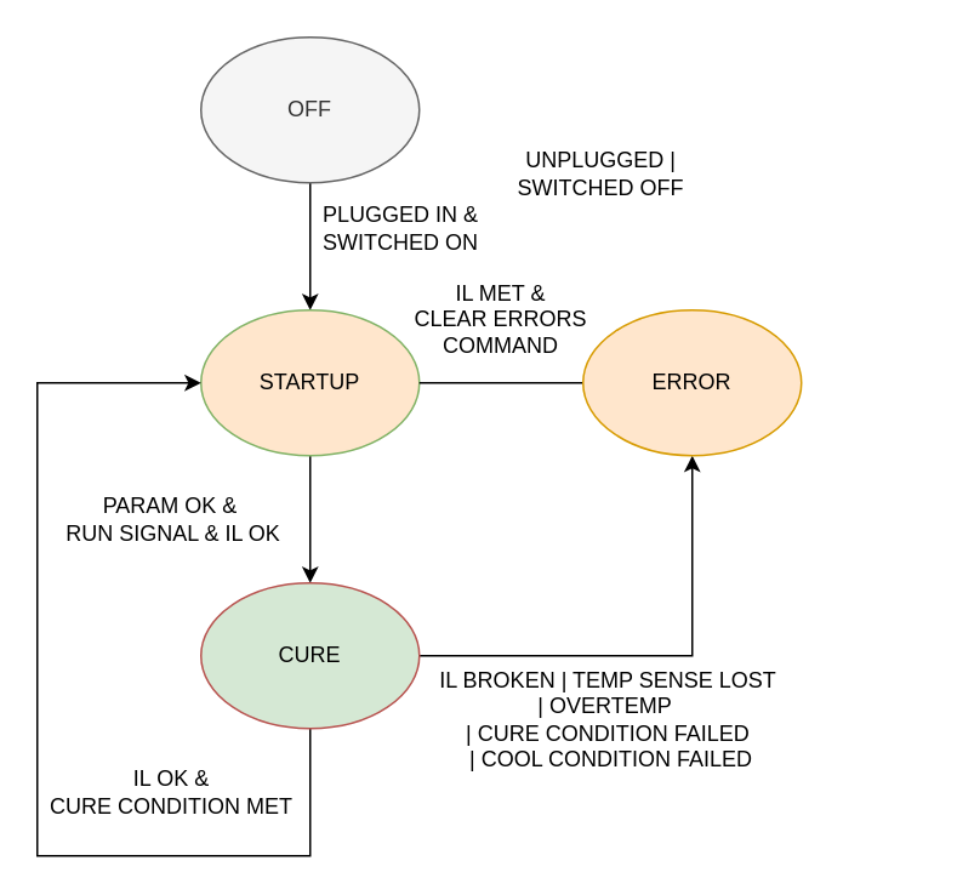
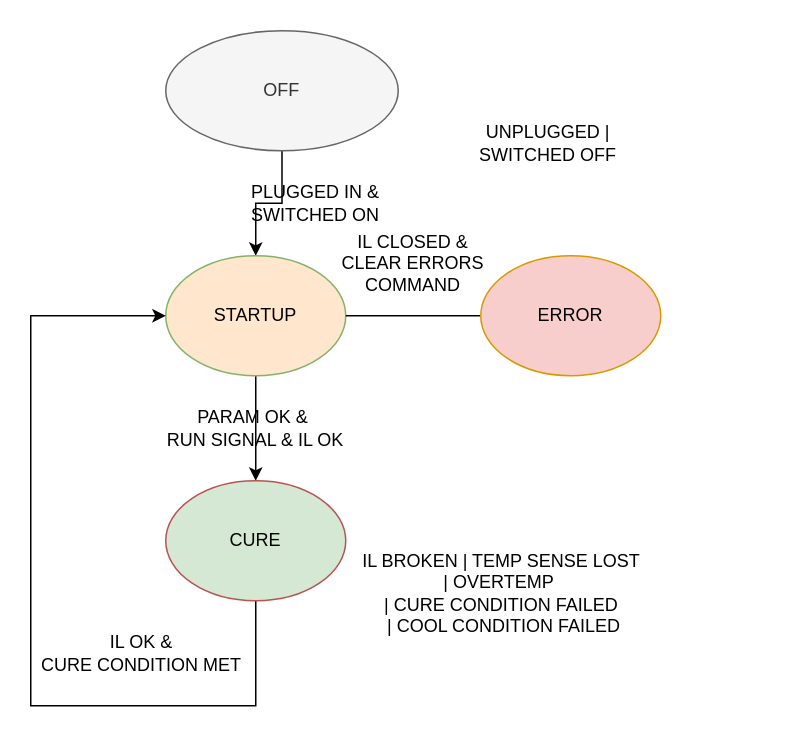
- <mxCell id="3" value="OFF" style="ellipse;whiteSpace=wrap;html=1;fillColor=#f5f5f5;fontColor=#333333;strokeColor=#666666;" parent="1" vertex="1"><mxGeometry x="110" y="20" width="120" height="80" as="geometry" /></mxCell>
+ <mxCell id="3" value="OFF" style="ellipse;whiteSpace=wrap;html=1;fillColor=#f5f5f5;fontColor=#333333;strokeColor=#666666;" parent="1" vertex="1"><mxGeometry x="110" y="20" width="155" height="80" as="geometry" /></mxCell>
- <mxCell id="16" value="UNPLUGGED | SWITCHED OFF" style="text;html=1;strokeColor=none;fillColor=none;align=center;verticalAlign=middle;whiteSpace=wrap;rounded=0;" parent="1" vertex="1"><mxGeometry x="280" y="80" width="100" height="30" as="geometry" /></mxCell>
+ <mxCell id="16" value="UNPLUGGED | SWITCHED OFF" style="text;html=1;strokeColor=none;fillColor=none;align=center;verticalAlign=middle;whiteSpace=wrap;rounded=0;" parent="1" vertex="1"><mxGeometry x="315" y="80" width="100" height="30" as="geometry" /></mxCell>
- <mxCell id="11" value="PLUGGED IN &amp;amp;&lt;br&gt;SWITCHED ON" style="text;html=1;strokeColor=none;fillColor=none;align=center;verticalAlign=middle;whiteSpace=wrap;rounded=0;" parent="1" vertex="1"><mxGeometry x="170" y="110" width="100" height="30" as="geometry" /></mxCell>
+ <mxCell id="11" value="PLUGGED IN &amp;amp;&lt;br&gt;SWITCHED ON" style="text;html=1;strokeColor=none;fillColor=none;align=center;verticalAlign=middle;whiteSpace=wrap;rounded=0;" parent="1" vertex="1"><mxGeometry x="160" y="120" width="100" height="30" as="geometry" /></mxCell>
- <mxCell id="15" value="IL MET &amp;amp;&lt;br&gt;CLEAR ERRORS COMMAND" style="text;html=1;strokeColor=none;fillColor=none;align=center;verticalAlign=middle;whiteSpace=wrap;rounded=0;" parent="1" vertex="1"><mxGeometry x="200" y="160" width="150" height="30" as="geometry" /></mxCell>
+ <mxCell id="15" value="IL CLOSED &amp;amp;&lt;br&gt;CLEAR ERRORS COMMAND" style="text;html=1;strokeColor=none;fillColor=none;align=center;verticalAlign=middle;whiteSpace=wrap;rounded=0;" parent="1" vertex="1"><mxGeometry x="200" y="160" width="150" height="30" as="geometry" /></mxCell>
- <mxCell id="10" value="ERROR" style="ellipse;whiteSpace=wrap;html=1;fillColor=#ffe6cc;strokeColor=#d79b00;" parent="1" vertex="1"><mxGeometry x="320" y="170" width="120" height="80" as="geometry" /></mxCell>
+ <mxCell id="10" value="ERROR" style="ellipse;whiteSpace=wrap;html=1;fillColor=#f8cecc;strokeColor=#d79b00;" parent="1" vertex="1"><mxGeometry x="320" y="170" width="120" height="80" as="geometry" /></mxCell>
- <mxCell id="12" value="PARAM OK &amp;amp;&amp;nbsp;&lt;br&gt;RUN SIGNAL &amp;amp; IL OK" style="text;html=1;strokeColor=none;fillColor=none;align=center;verticalAlign=middle;whiteSpace=wrap;rounded=0;" parent="1" vertex="1"><mxGeometry x="30" y="260" width="130" height="50" as="geometry" /></mxCell>
+ <mxCell id="12" value="PARAM OK &amp;amp;&amp;nbsp;&lt;br&gt;RUN SIGNAL &amp;amp; IL OK" style="text;html=1;strokeColor=none;fillColor=none;align=center;verticalAlign=middle;whiteSpace=wrap;rounded=0;" parent="1" vertex="1"><mxGeometry x="105" y="260" width="130" height="50" as="geometry" /></mxCell>
- <mxCell id="6" style="edgeStyle=orthogonalEdgeStyle;rounded=0;orthogonalLoop=1;jettySize=auto;html=1;exitX=1;exitY=0.5;exitDx=0;exitDy=0;" parent="1" source="8" target="10" edge="1"><mxGeometry relative="1" as="geometry" /></mxCell>
